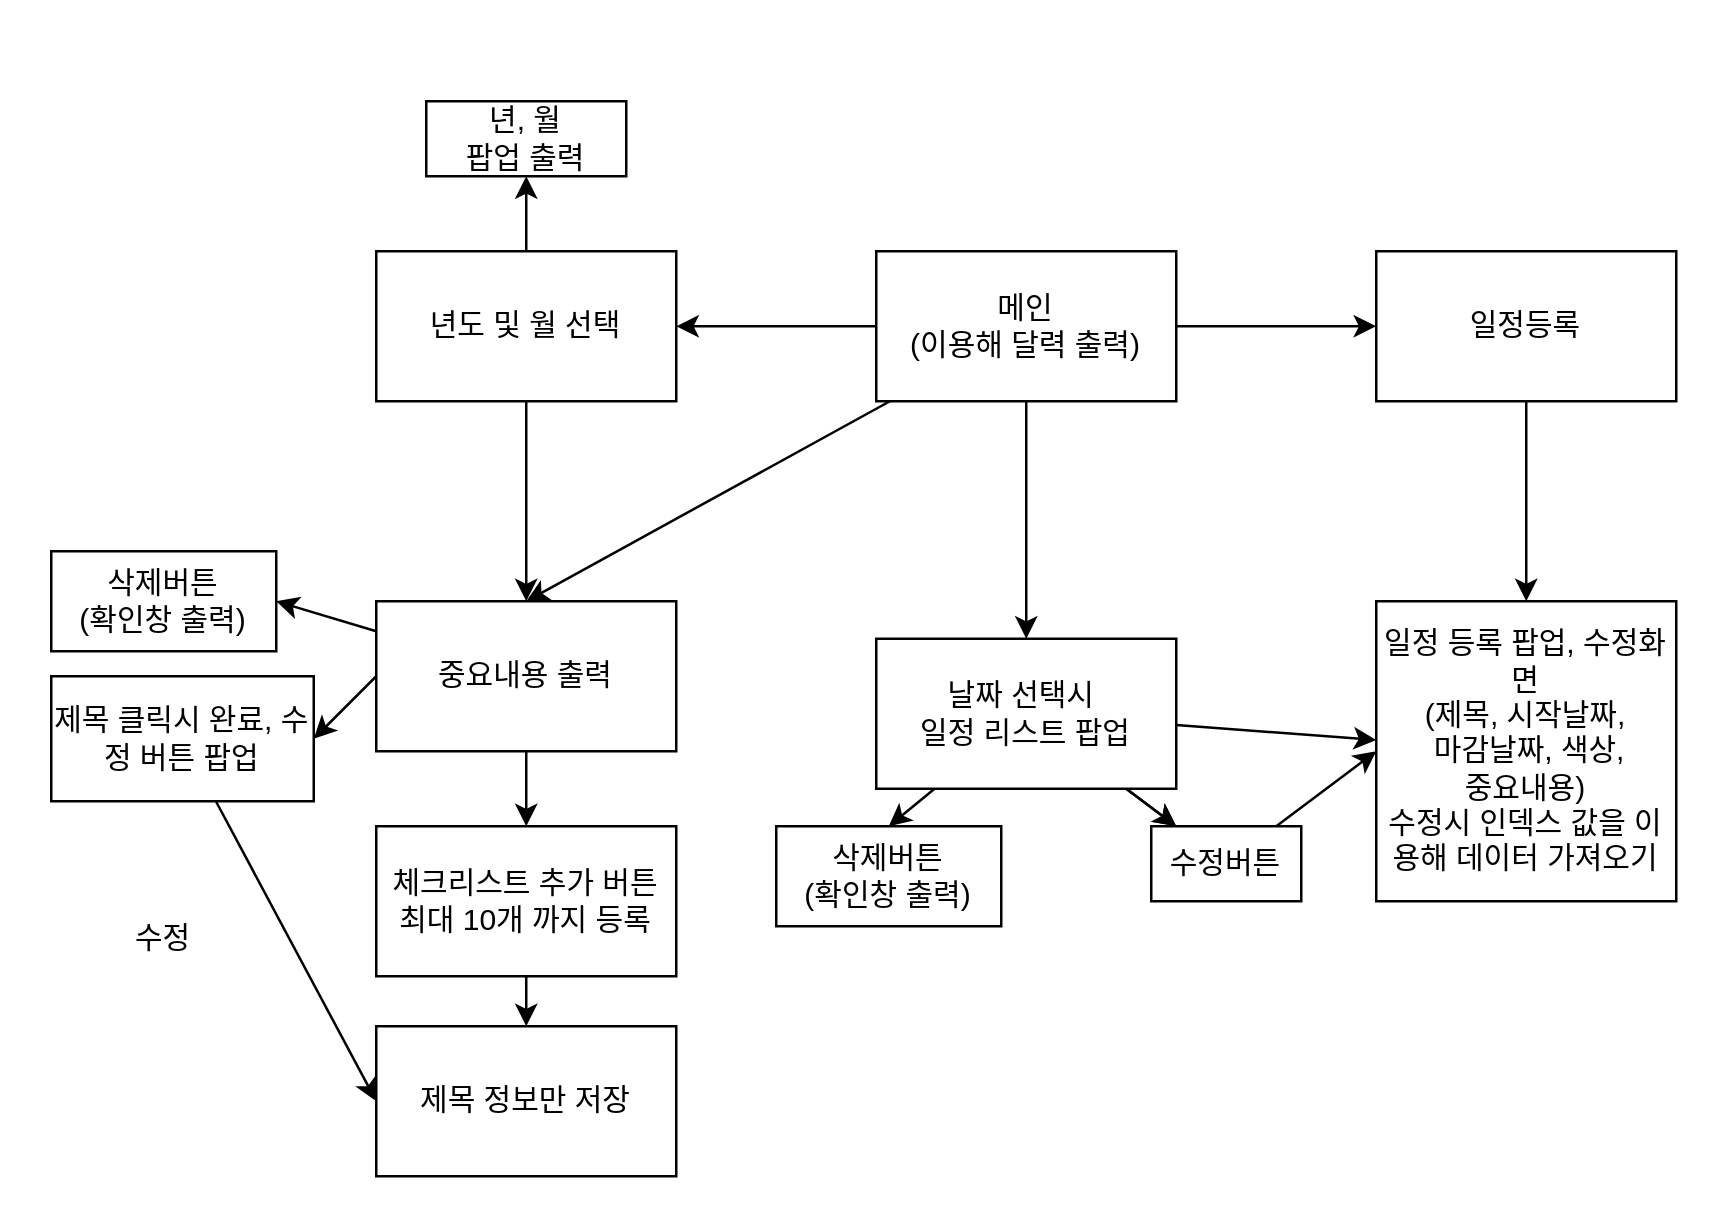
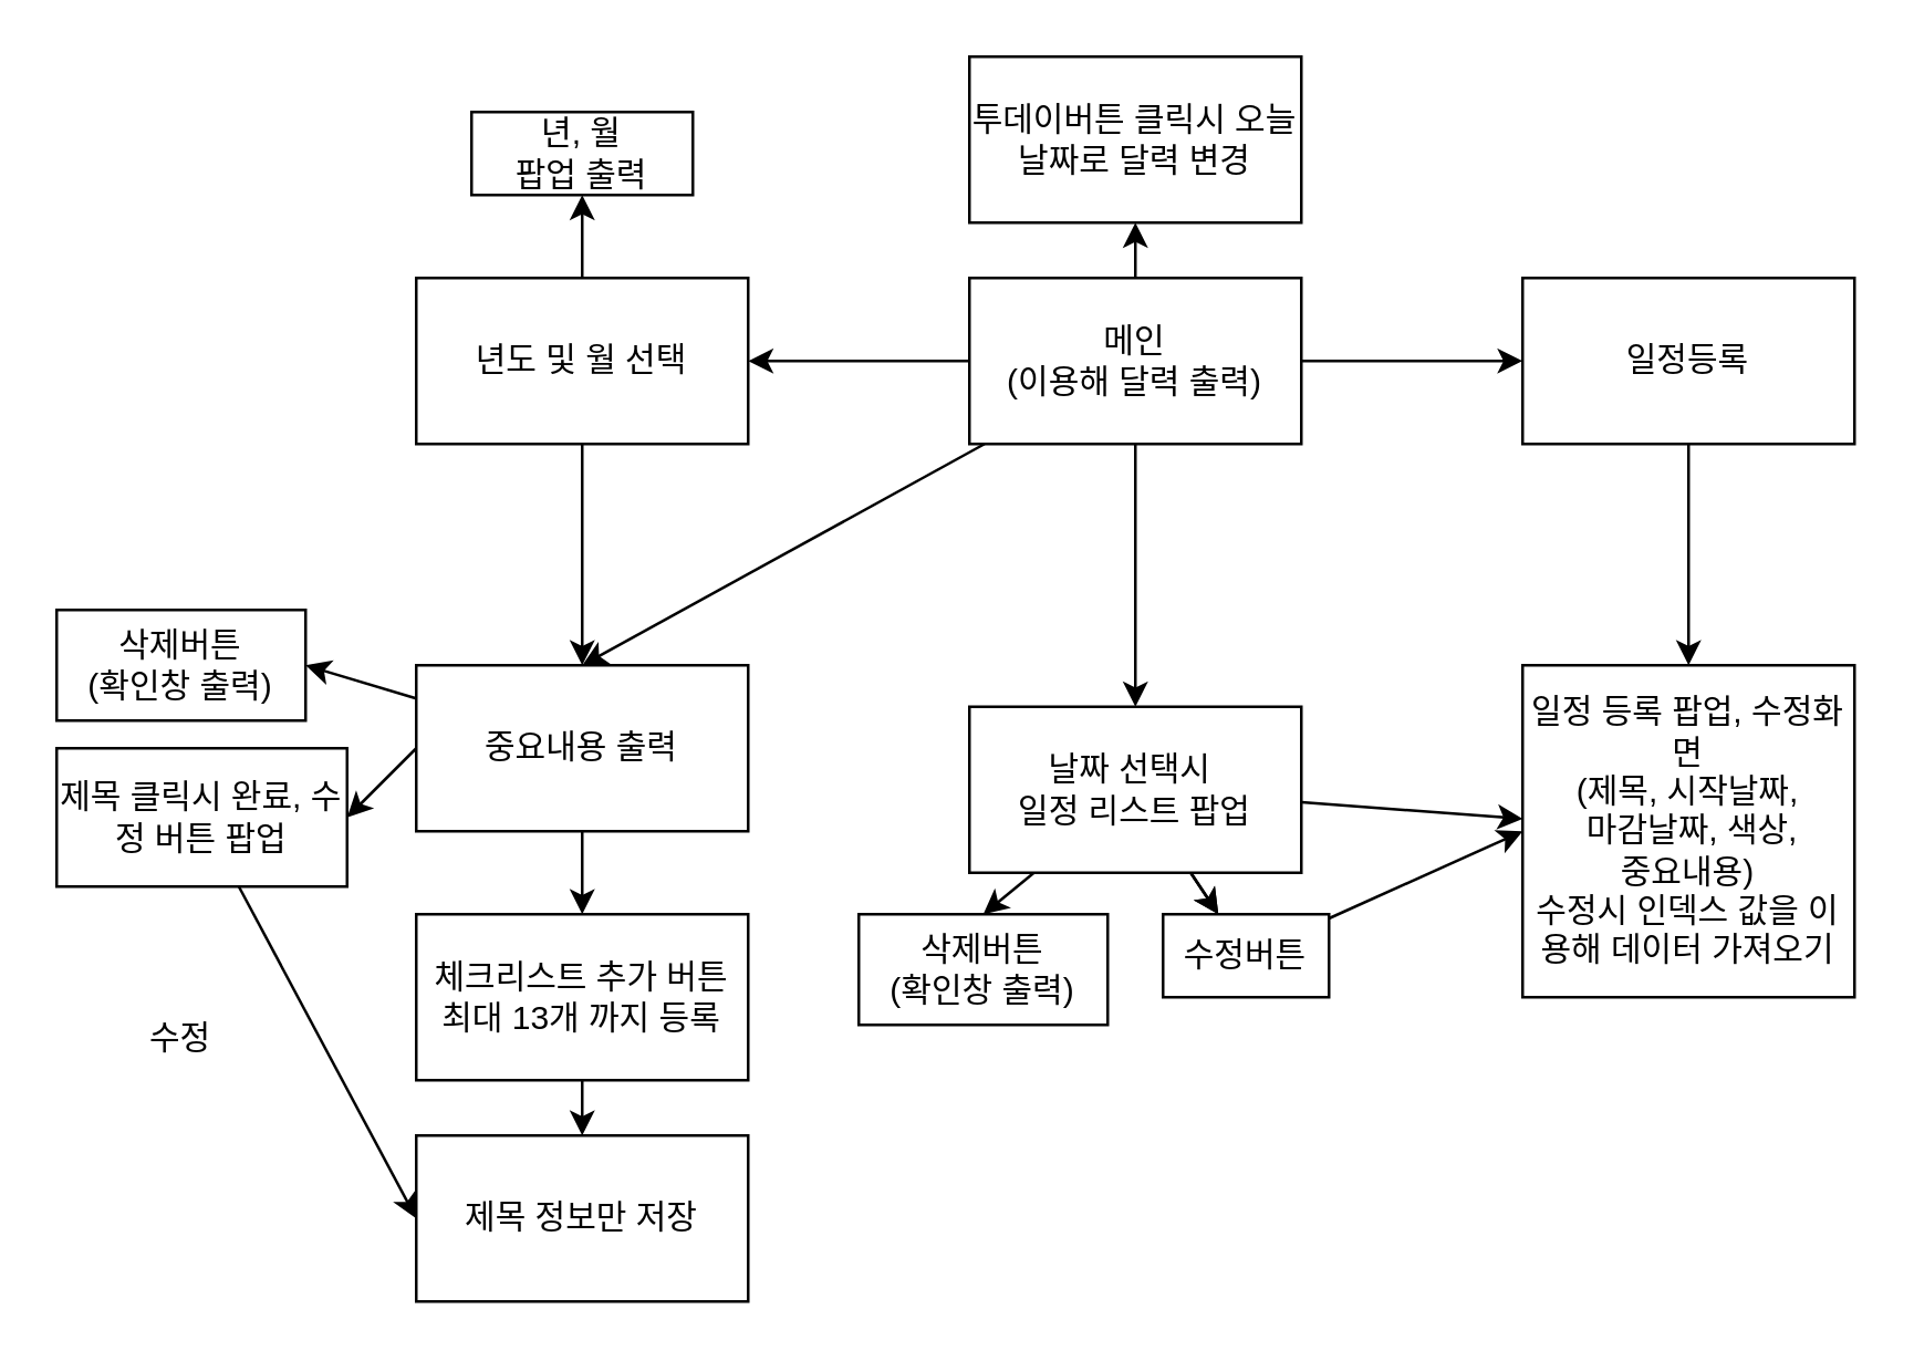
+ <mxCell id="27" value="투데이버튼 클릭시 오늘 날짜로 달력 변경" style="whiteSpace=wrap;html=1;" vertex="1" parent="1"><mxGeometry x="350" y="20" width="120" height="60" as="geometry" /></mxCell>
+ <mxCell id="6" value="" style="edgeStyle=none;html=1;" edge="1" parent="1" source="7" target="27"><mxGeometry relative="1" as="geometry" /></mxCell>
- <mxCell id="24" value="수정버튼" style="whiteSpace=wrap;html=1;" vertex="1" parent="1"><mxGeometry x="460" y="330" width="60" height="30" as="geometry" /></mxCell>
+ <mxCell id="24" value="수정버튼" style="whiteSpace=wrap;html=1;" vertex="1" parent="1"><mxGeometry x="420" y="330" width="60" height="30" as="geometry" /></mxCell>
- <mxCell id="30" value="체크리스트 추가 버튼&lt;br&gt;최대 10개 까지 등록" style="whiteSpace=wrap;html=1;" vertex="1" parent="1"><mxGeometry x="150" y="330" width="120" height="60" as="geometry" /></mxCell>
+ <mxCell id="30" value="체크리스트 추가 버튼&lt;br&gt;최대 13개 까지 등록" style="whiteSpace=wrap;html=1;" vertex="1" parent="1"><mxGeometry x="150" y="330" width="120" height="60" as="geometry" /></mxCell>
